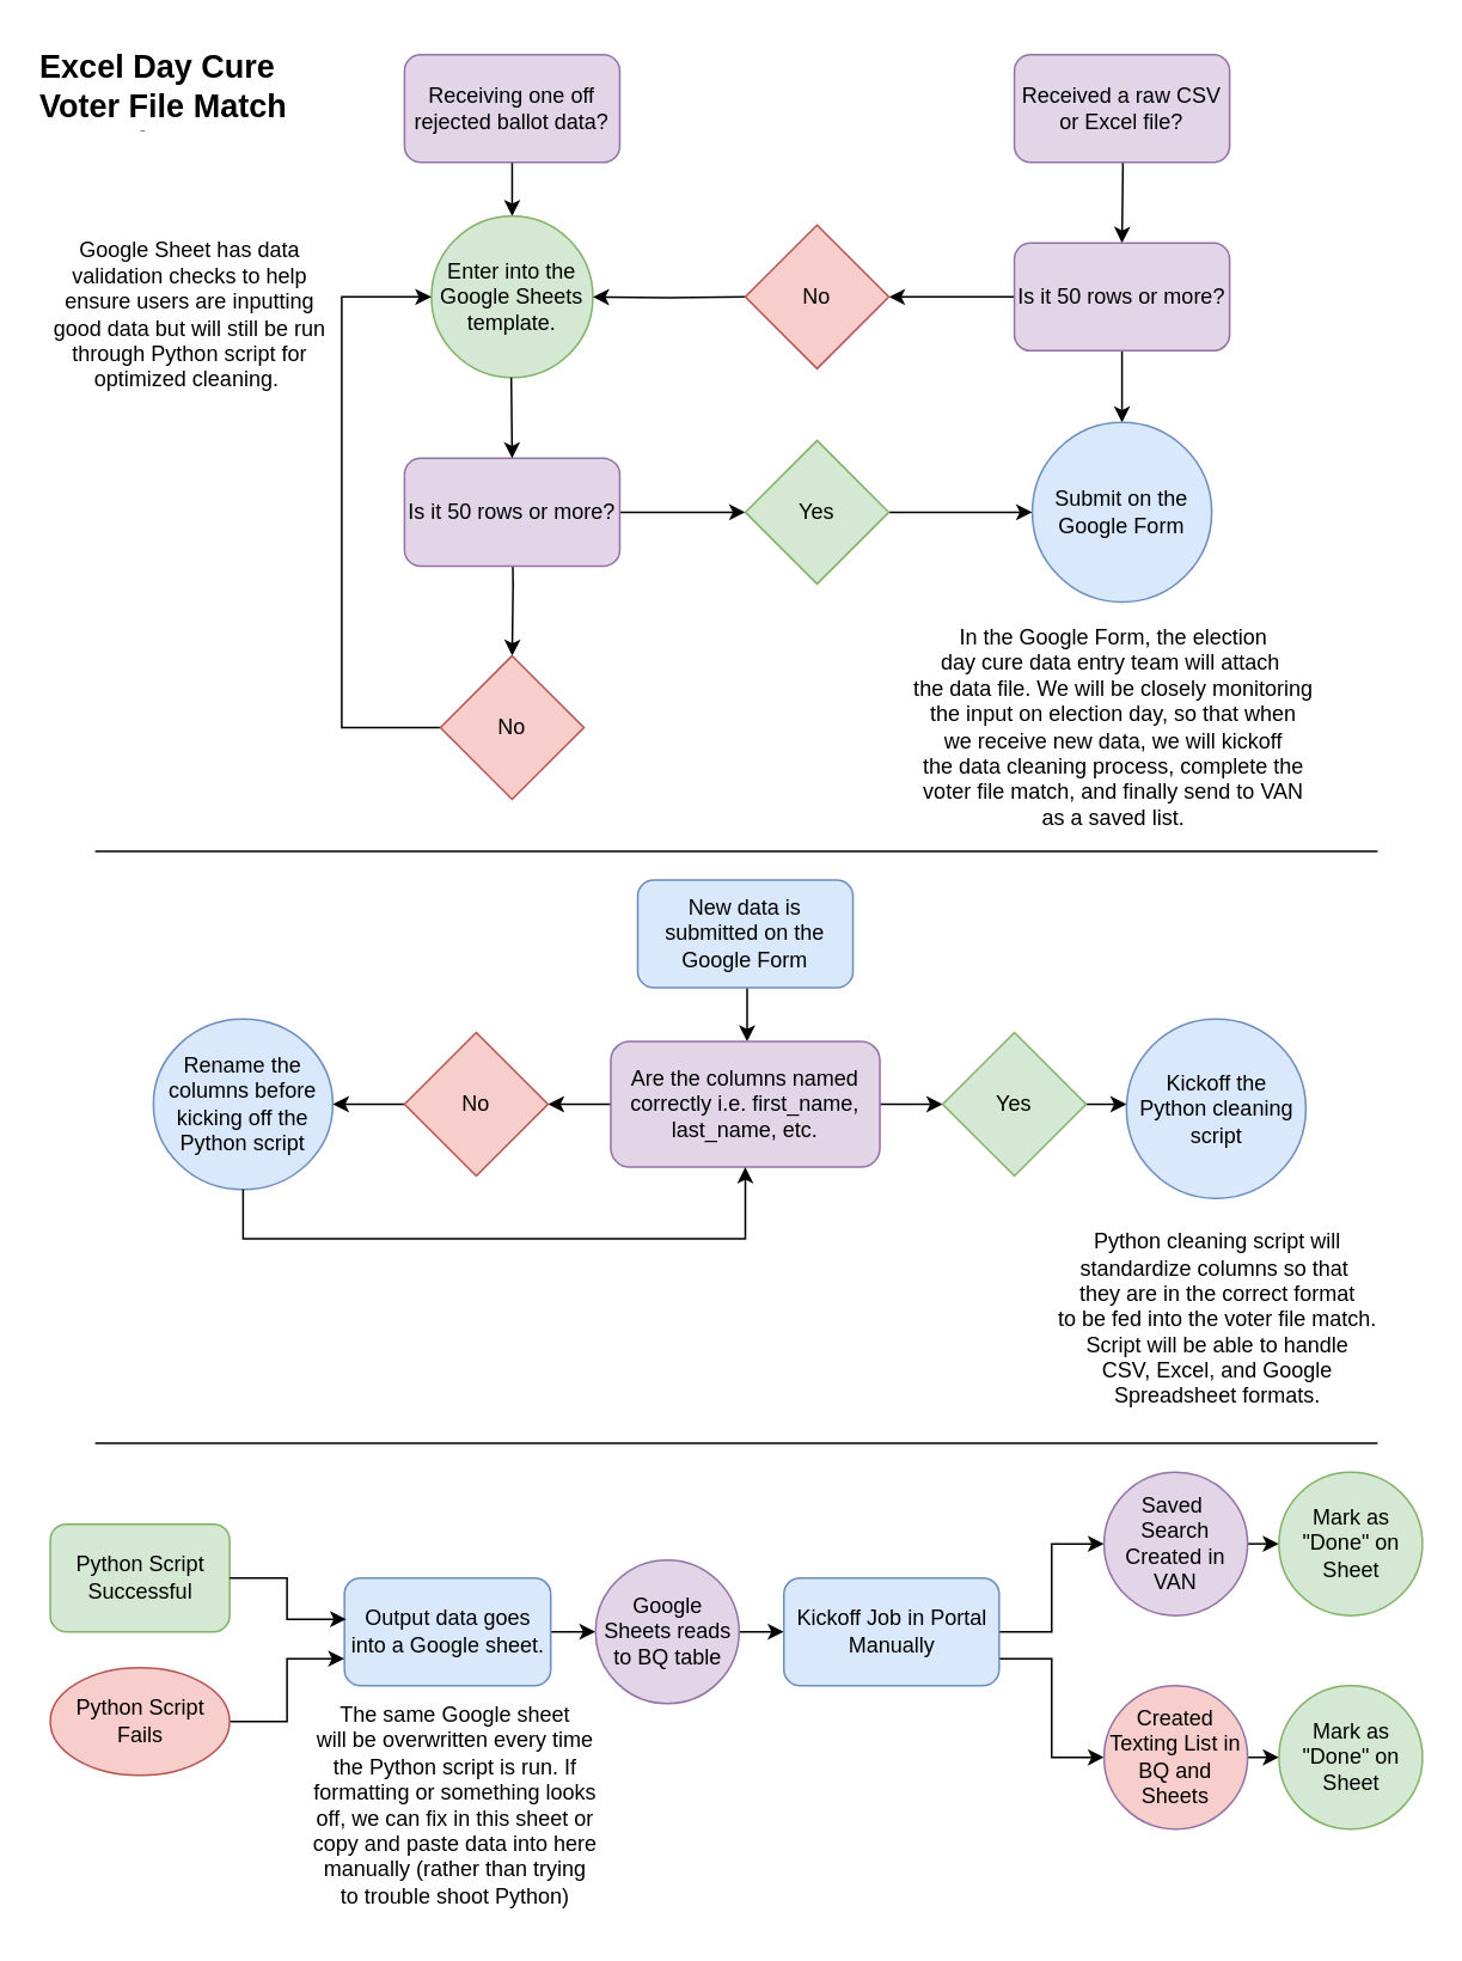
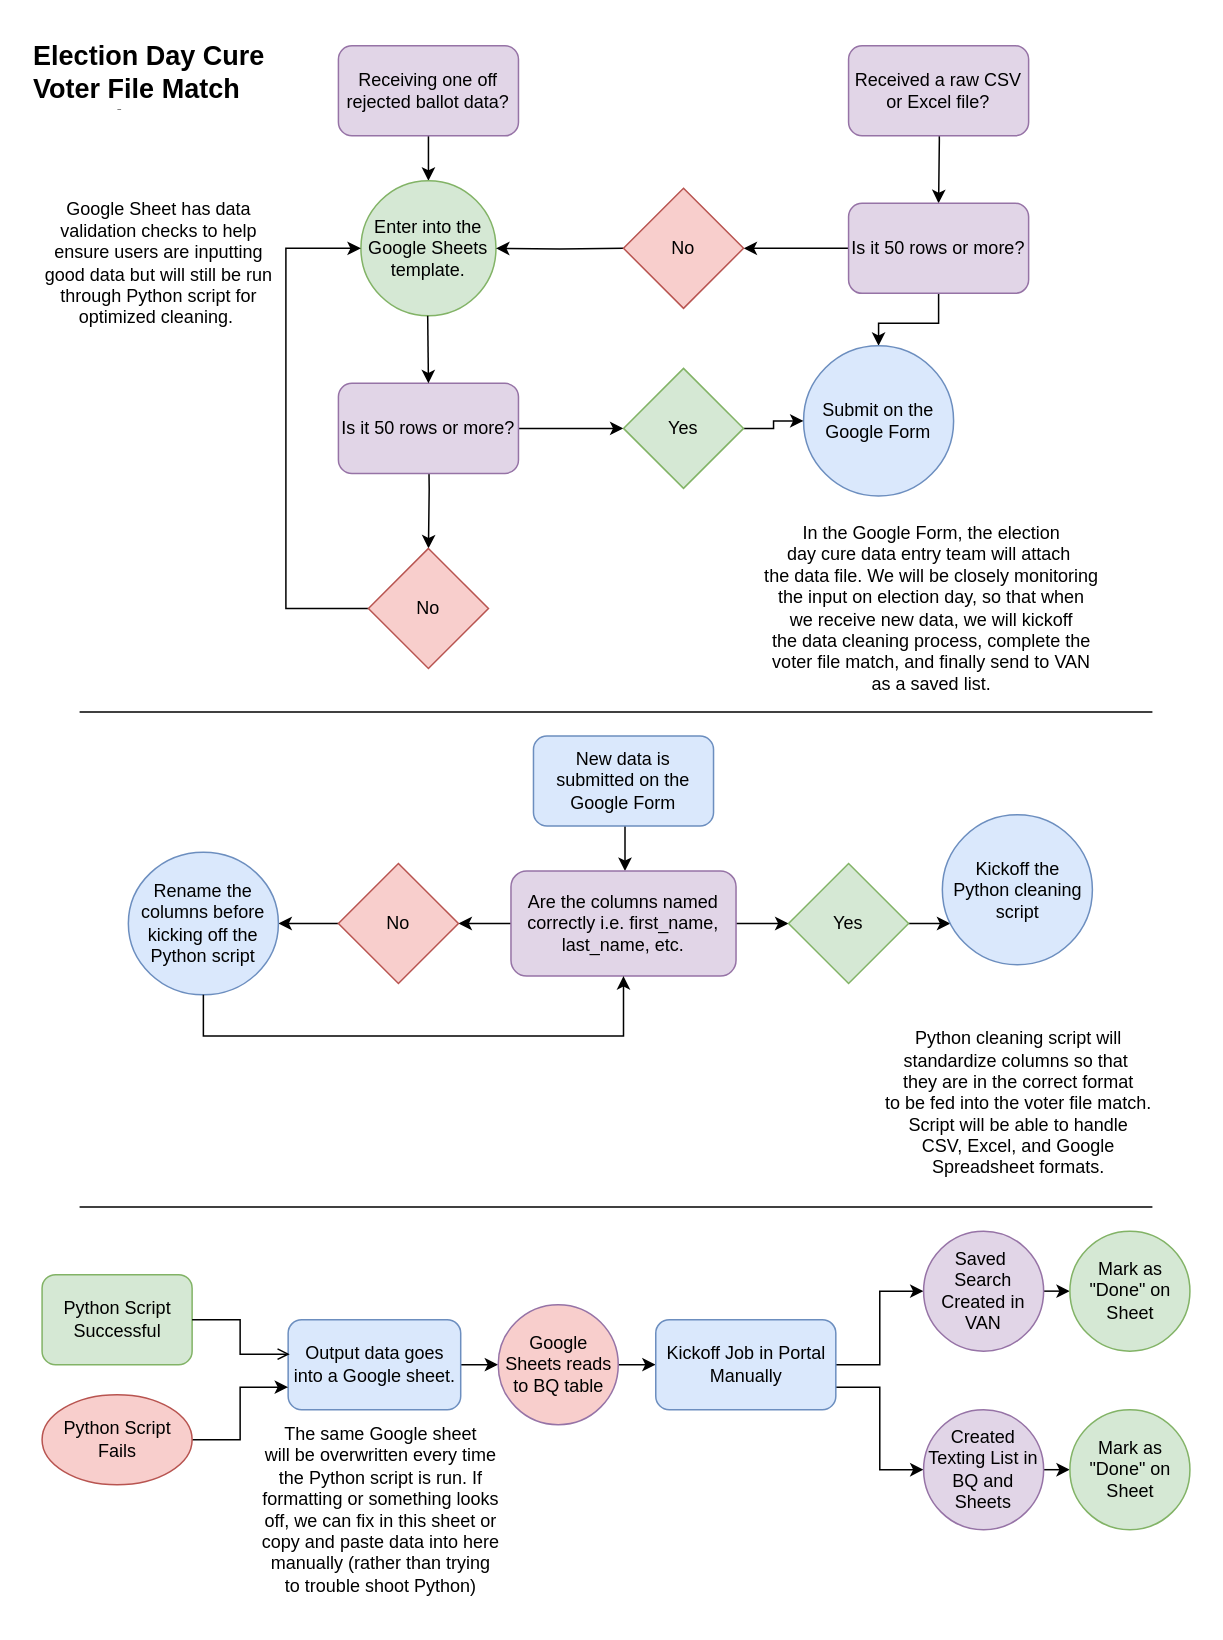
- <mxCell id="52" value="&lt;h3 style=&quot;margin-top: 0px;&quot;&gt;&lt;font style=&quot;font-size: 18px;&quot;&gt;Excel Day Cure Voter File Match Data Flow&lt;/font&gt;&lt;/h3&gt;" style="text;html=1;whiteSpace=wrap;overflow=hidden;rounded=0;strokeWidth=0;align=left;" vertex="1" parent="1"><mxGeometry x="20" y="20" width="180" height="50" as="geometry" /></mxCell>
+ <mxCell id="52" value="&lt;h3 style=&quot;margin-top: 0px;&quot;&gt;&lt;font style=&quot;font-size: 18px;&quot;&gt;Election Day Cure Voter File Match Data Flow&lt;/font&gt;&lt;/h3&gt;" style="text;html=1;whiteSpace=wrap;overflow=hidden;rounded=0;strokeWidth=0;align=left;" vertex="1" parent="1"><mxGeometry x="20" y="20" width="180" height="50" as="geometry" /></mxCell>
- <mxCell id="11" value="Submit on the Google Form" style="ellipse;whiteSpace=wrap;html=1;rounded=1;fillColor=#dae8fc;strokeColor=#6c8ebf;" parent="1" vertex="1"><mxGeometry x="575" y="235" width="100" height="100" as="geometry" /></mxCell>
+ <mxCell id="11" value="Submit on the Google Form" style="ellipse;whiteSpace=wrap;html=1;rounded=1;fillColor=#dae8fc;strokeColor=#6c8ebf;" parent="1" vertex="1"><mxGeometry x="535" y="230" width="100" height="100" as="geometry" /></mxCell>
- <mxCell id="30" value="Kickoff the&lt;div&gt;Python cleaning script&lt;/div&gt;" style="ellipse;whiteSpace=wrap;html=1;rounded=1;fillColor=#dae8fc;strokeColor=#6c8ebf;" vertex="1" parent="1"><mxGeometry x="627.5" y="567.5" width="100" height="100" as="geometry" /></mxCell>
+ <mxCell id="30" value="Kickoff the&lt;div&gt;Python cleaning script&lt;/div&gt;" style="ellipse;whiteSpace=wrap;html=1;rounded=1;fillColor=#dae8fc;strokeColor=#6c8ebf;" vertex="1" parent="1"><mxGeometry x="627.5" y="542.5" width="100" height="100" as="geometry" /></mxCell>
- <mxCell id="43" style="edgeStyle=orthogonalEdgeStyle;rounded=0;orthogonalLoop=1;jettySize=auto;html=1;exitX=1;exitY=0.5;exitDx=0;exitDy=0;entryX=0.009;entryY=0.383;entryDx=0;entryDy=0;entryPerimeter=0;" edge="1" parent="1" source="40" target="38"><mxGeometry relative="1" as="geometry"><mxPoint x="252.5" y="903" as="targetPoint" /></mxGeometry></mxCell>
+ <mxCell id="43" style="edgeStyle=orthogonalEdgeStyle;rounded=0;orthogonalLoop=1;jettySize=auto;html=1;exitX=1;exitY=0.5;exitDx=0;exitDy=0;entryX=0.009;entryY=0.383;entryDx=0;entryDy=0;entryPerimeter=0;endArrow=open;" edge="1" parent="1" source="40" target="38"><mxGeometry relative="1" as="geometry"><mxPoint x="252.5" y="903" as="targetPoint" /></mxGeometry></mxCell>
- <mxCell id="45" value="Google Sheets reads to BQ table" style="ellipse;whiteSpace=wrap;html=1;fillColor=#e1d5e7;strokeColor=#9673a6;rounded=1;" vertex="1" parent="1"><mxGeometry x="331.5" y="869" width="80" height="80" as="geometry" /></mxCell>
+ <mxCell id="45" value="Google Sheets reads to BQ table" style="ellipse;whiteSpace=wrap;html=1;fillColor=#f8cecc;strokeColor=#9673a6;rounded=1;" vertex="1" parent="1"><mxGeometry x="331.5" y="869" width="80" height="80" as="geometry" /></mxCell>
- <mxCell id="55" value="Created Texting List in BQ and Sheets" style="ellipse;whiteSpace=wrap;html=1;fillColor=#f8cecc;strokeColor=#9673a6;rounded=1;" vertex="1" parent="1"><mxGeometry x="615" y="939" width="80" height="80" as="geometry" /></mxCell>
+ <mxCell id="55" value="Created Texting List in BQ and Sheets" style="ellipse;whiteSpace=wrap;html=1;fillColor=#e1d5e7;strokeColor=#9673a6;rounded=1;" vertex="1" parent="1"><mxGeometry x="615" y="939" width="80" height="80" as="geometry" /></mxCell>
